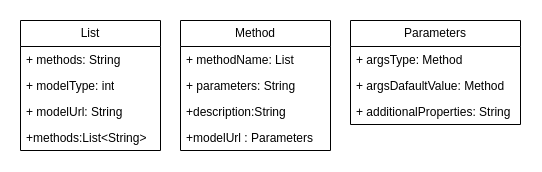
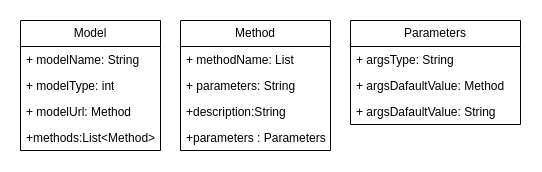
- <mxCell id="2" value="List" style="swimlane;fontStyle=0;childLayout=stackLayout;horizontal=1;startSize=26;fillColor=none;horizontalStack=0;resizeParent=1;resizeParentMax=0;resizeLast=0;collapsible=1;marginBottom=0;whiteSpace=wrap;html=1;" vertex="1" parent="1"><mxGeometry x="20" y="20" width="140" height="130" as="geometry" /></mxCell>
+ <mxCell id="2" value="Model" style="swimlane;fontStyle=0;childLayout=stackLayout;horizontal=1;startSize=26;fillColor=none;horizontalStack=0;resizeParent=1;resizeParentMax=0;resizeLast=0;collapsible=1;marginBottom=0;whiteSpace=wrap;html=1;" vertex="1" parent="1"><mxGeometry x="20" y="20" width="140" height="130" as="geometry" /></mxCell>
- <mxCell id="3" value="+ methods: String" style="text;strokeColor=none;fillColor=none;align=left;verticalAlign=top;spacingLeft=4;spacingRight=4;overflow=hidden;rotatable=0;points=[[0,0.5],[1,0.5]];portConstraint=eastwest;whiteSpace=wrap;html=1;" vertex="1" parent="2"><mxGeometry y="26" width="140" height="26" as="geometry" /></mxCell>
+ <mxCell id="3" value="+ modelName: String" style="text;strokeColor=none;fillColor=none;align=left;verticalAlign=top;spacingLeft=4;spacingRight=4;overflow=hidden;rotatable=0;points=[[0,0.5],[1,0.5]];portConstraint=eastwest;whiteSpace=wrap;html=1;" vertex="1" parent="2"><mxGeometry y="26" width="140" height="26" as="geometry" /></mxCell>
- <mxCell id="13" value="+ argsType: Method" style="text;strokeColor=none;fillColor=none;align=left;verticalAlign=top;spacingLeft=4;spacingRight=4;overflow=hidden;rotatable=0;points=[[0,0.5],[1,0.5]];portConstraint=eastwest;whiteSpace=wrap;html=1;" vertex="1" parent="12"><mxGeometry y="26" width="170" height="26" as="geometry" /></mxCell>
+ <mxCell id="13" value="+ argsType: String" style="text;strokeColor=none;fillColor=none;align=left;verticalAlign=top;spacingLeft=4;spacingRight=4;overflow=hidden;rotatable=0;points=[[0,0.5],[1,0.5]];portConstraint=eastwest;whiteSpace=wrap;html=1;" vertex="1" parent="12"><mxGeometry y="26" width="170" height="26" as="geometry" /></mxCell>
- <mxCell id="5" value="+ modelUrl: String" style="text;strokeColor=none;fillColor=none;align=left;verticalAlign=top;spacingLeft=4;spacingRight=4;overflow=hidden;rotatable=0;points=[[0,0.5],[1,0.5]];portConstraint=eastwest;whiteSpace=wrap;html=1;" vertex="1" parent="2"><mxGeometry y="78" width="140" height="26" as="geometry" /></mxCell>
+ <mxCell id="5" value="+ modelUrl: Method" style="text;strokeColor=none;fillColor=none;align=left;verticalAlign=top;spacingLeft=4;spacingRight=4;overflow=hidden;rotatable=0;points=[[0,0.5],[1,0.5]];portConstraint=eastwest;whiteSpace=wrap;html=1;" vertex="1" parent="2"><mxGeometry y="78" width="140" height="26" as="geometry" /></mxCell>
- <mxCell id="15" value="+ additionalProperties: String" style="text;strokeColor=none;fillColor=none;align=left;verticalAlign=top;spacingLeft=4;spacingRight=4;overflow=hidden;rotatable=0;points=[[0,0.5],[1,0.5]];portConstraint=eastwest;whiteSpace=wrap;html=1;" vertex="1" parent="12"><mxGeometry y="78" width="170" height="26" as="geometry" /></mxCell>
+ <mxCell id="15" value="+ argsDafaultValue: String" style="text;strokeColor=none;fillColor=none;align=left;verticalAlign=top;spacingLeft=4;spacingRight=4;overflow=hidden;rotatable=0;points=[[0,0.5],[1,0.5]];portConstraint=eastwest;whiteSpace=wrap;html=1;" vertex="1" parent="12"><mxGeometry y="78" width="170" height="26" as="geometry" /></mxCell>
- <mxCell id="11" value="+modelUrl : Parameters" style="text;strokeColor=none;fillColor=none;align=left;verticalAlign=top;spacingLeft=4;spacingRight=4;overflow=hidden;rotatable=0;points=[[0,0.5],[1,0.5]];portConstraint=eastwest;whiteSpace=wrap;html=1;" vertex="1" parent="7"><mxGeometry y="104" width="150" height="26" as="geometry" /></mxCell>
+ <mxCell id="11" value="+parameters : Parameters" style="text;strokeColor=none;fillColor=none;align=left;verticalAlign=top;spacingLeft=4;spacingRight=4;overflow=hidden;rotatable=0;points=[[0,0.5],[1,0.5]];portConstraint=eastwest;whiteSpace=wrap;html=1;" vertex="1" parent="7"><mxGeometry y="104" width="150" height="26" as="geometry" /></mxCell>
- <mxCell id="6" value="+methods:List&amp;lt;String&amp;gt;" style="text;strokeColor=none;fillColor=none;align=left;verticalAlign=top;spacingLeft=4;spacingRight=4;overflow=hidden;rotatable=0;points=[[0,0.5],[1,0.5]];portConstraint=eastwest;whiteSpace=wrap;html=1;" vertex="1" parent="2"><mxGeometry y="104" width="140" height="26" as="geometry" /></mxCell>
+ <mxCell id="6" value="+methods:List&amp;lt;Method&amp;gt;" style="text;strokeColor=none;fillColor=none;align=left;verticalAlign=top;spacingLeft=4;spacingRight=4;overflow=hidden;rotatable=0;points=[[0,0.5],[1,0.5]];portConstraint=eastwest;whiteSpace=wrap;html=1;" vertex="1" parent="2"><mxGeometry y="104" width="140" height="26" as="geometry" /></mxCell>
